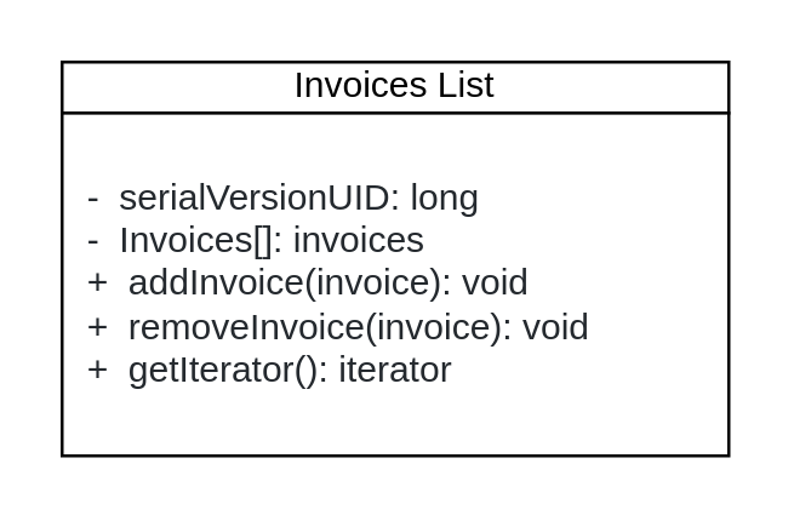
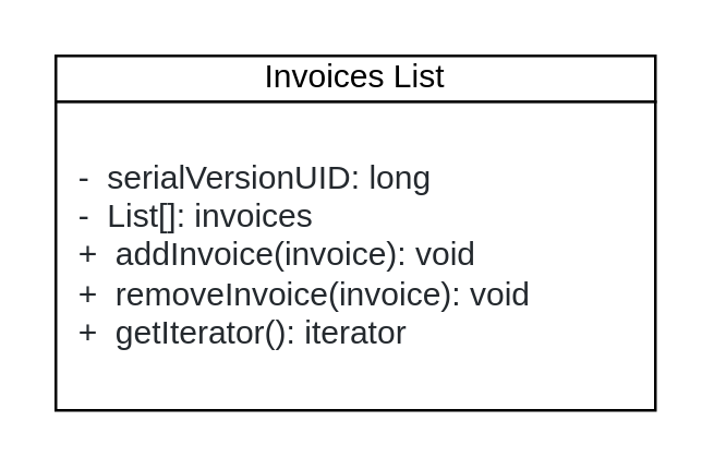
- <mxCell id="4" value="&lt;span style=&quot;color: rgb(36 , 41 , 46) ; font-family: , &amp;#34;consolas&amp;#34; , &amp;#34;liberation mono&amp;#34; , &amp;#34;menlo&amp;#34; , monospace ; white-space: pre ; background-color: rgb(255 , 255 , 255)&quot;&gt;  -  &lt;/span&gt;&lt;span style=&quot;color: rgb(36 , 41 , 46) ; font-family: , &amp;#34;consolas&amp;#34; , &amp;#34;liberation mono&amp;#34; , &amp;#34;menlo&amp;#34; , monospace ; white-space: pre ; background-color: rgb(255 , 255 , 255)&quot;&gt;serialVersionUID: long&lt;/span&gt;&lt;span style=&quot;color: rgb(36 , 41 , 46) ; font-family: , &amp;#34;consolas&amp;#34; , &amp;#34;liberation mono&amp;#34; , &amp;#34;menlo&amp;#34; , monospace ; white-space: pre ; background-color: rgb(255 , 255 , 255)&quot;&gt;&lt;br/&gt;  -  Invoices[]: invoices&lt;br/&gt;  +  addInvoice(invoice): void&lt;br/&gt;  +  removeInvoice(invoice): void&lt;br/&gt;  +  getIterator(): iterator&lt;br/&gt;&lt;/span&gt;" style="text;html=1;align=left;verticalAlign=middle;whiteSpace=wrap;rounded=0;strokeColor=#000000;fillColor=#ffffff;" parent="2" vertex="1"><mxGeometry y="16.851" width="220" height="113.149" as="geometry" /></mxCell>
+ <mxCell id="4" value="&lt;span style=&quot;color: rgb(36 , 41 , 46) ; font-family: , &amp;#34;consolas&amp;#34; , &amp;#34;liberation mono&amp;#34; , &amp;#34;menlo&amp;#34; , monospace ; white-space: pre ; background-color: rgb(255 , 255 , 255)&quot;&gt;  -  &lt;/span&gt;&lt;span style=&quot;color: rgb(36 , 41 , 46) ; font-family: , &amp;#34;consolas&amp;#34; , &amp;#34;liberation mono&amp;#34; , &amp;#34;menlo&amp;#34; , monospace ; white-space: pre ; background-color: rgb(255 , 255 , 255)&quot;&gt;serialVersionUID: long&lt;/span&gt;&lt;span style=&quot;color: rgb(36 , 41 , 46) ; font-family: , &amp;#34;consolas&amp;#34; , &amp;#34;liberation mono&amp;#34; , &amp;#34;menlo&amp;#34; , monospace ; white-space: pre ; background-color: rgb(255 , 255 , 255)&quot;&gt;&lt;br/&gt;  -  List[]: invoices&lt;br/&gt;  +  addInvoice(invoice): void&lt;br/&gt;  +  removeInvoice(invoice): void&lt;br/&gt;  +  getIterator(): iterator&lt;br/&gt;&lt;/span&gt;" style="text;html=1;align=left;verticalAlign=middle;whiteSpace=wrap;rounded=0;strokeColor=#000000;fillColor=#ffffff;" parent="2" vertex="1"><mxGeometry y="16.851" width="220" height="113.149" as="geometry" /></mxCell>
